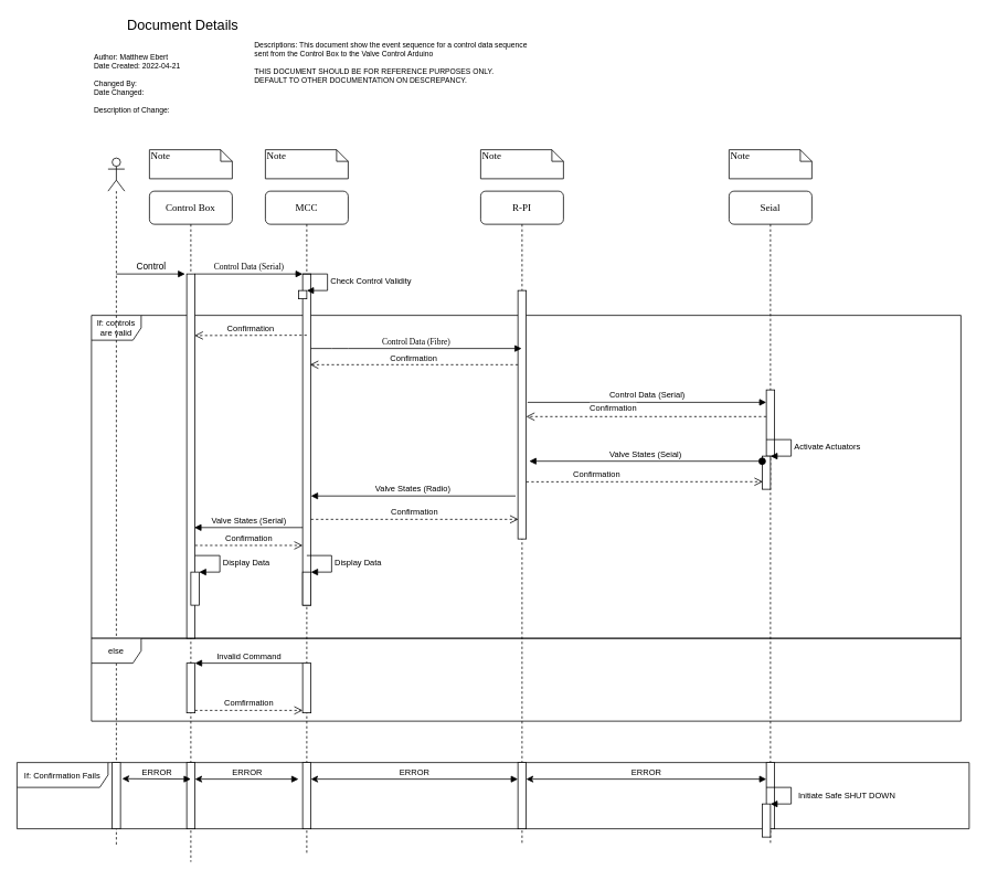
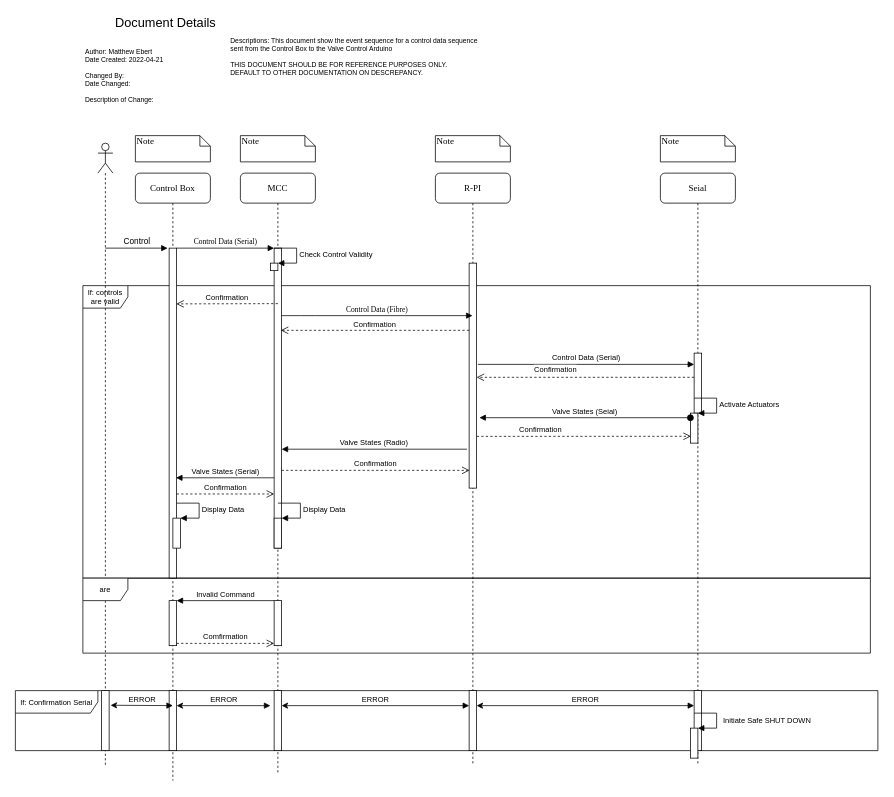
- <mxCell id="37" value="else" style="shape=umlFrame;whiteSpace=wrap;html=1;fontSize=10;" parent="1" vertex="1"><mxGeometry x="110" y="770" width="1050" height="100" as="geometry" /></mxCell>
+ <mxCell id="37" value="are" style="shape=umlFrame;whiteSpace=wrap;html=1;fontSize=10;" parent="1" vertex="1"><mxGeometry x="110" y="770" width="1050" height="100" as="geometry" /></mxCell>
- <mxCell id="42" value="If: Confirmation Fails" style="shape=umlFrame;whiteSpace=wrap;html=1;fontSize=10;width=110;height=30;" parent="1" vertex="1"><mxGeometry x="20" y="920" width="1150" height="80" as="geometry" /></mxCell>
+ <mxCell id="42" value="If: Confirmation Serial" style="shape=umlFrame;whiteSpace=wrap;html=1;fontSize=10;width=110;height=30;" parent="1" vertex="1"><mxGeometry x="20" y="920" width="1150" height="80" as="geometry" /></mxCell>
